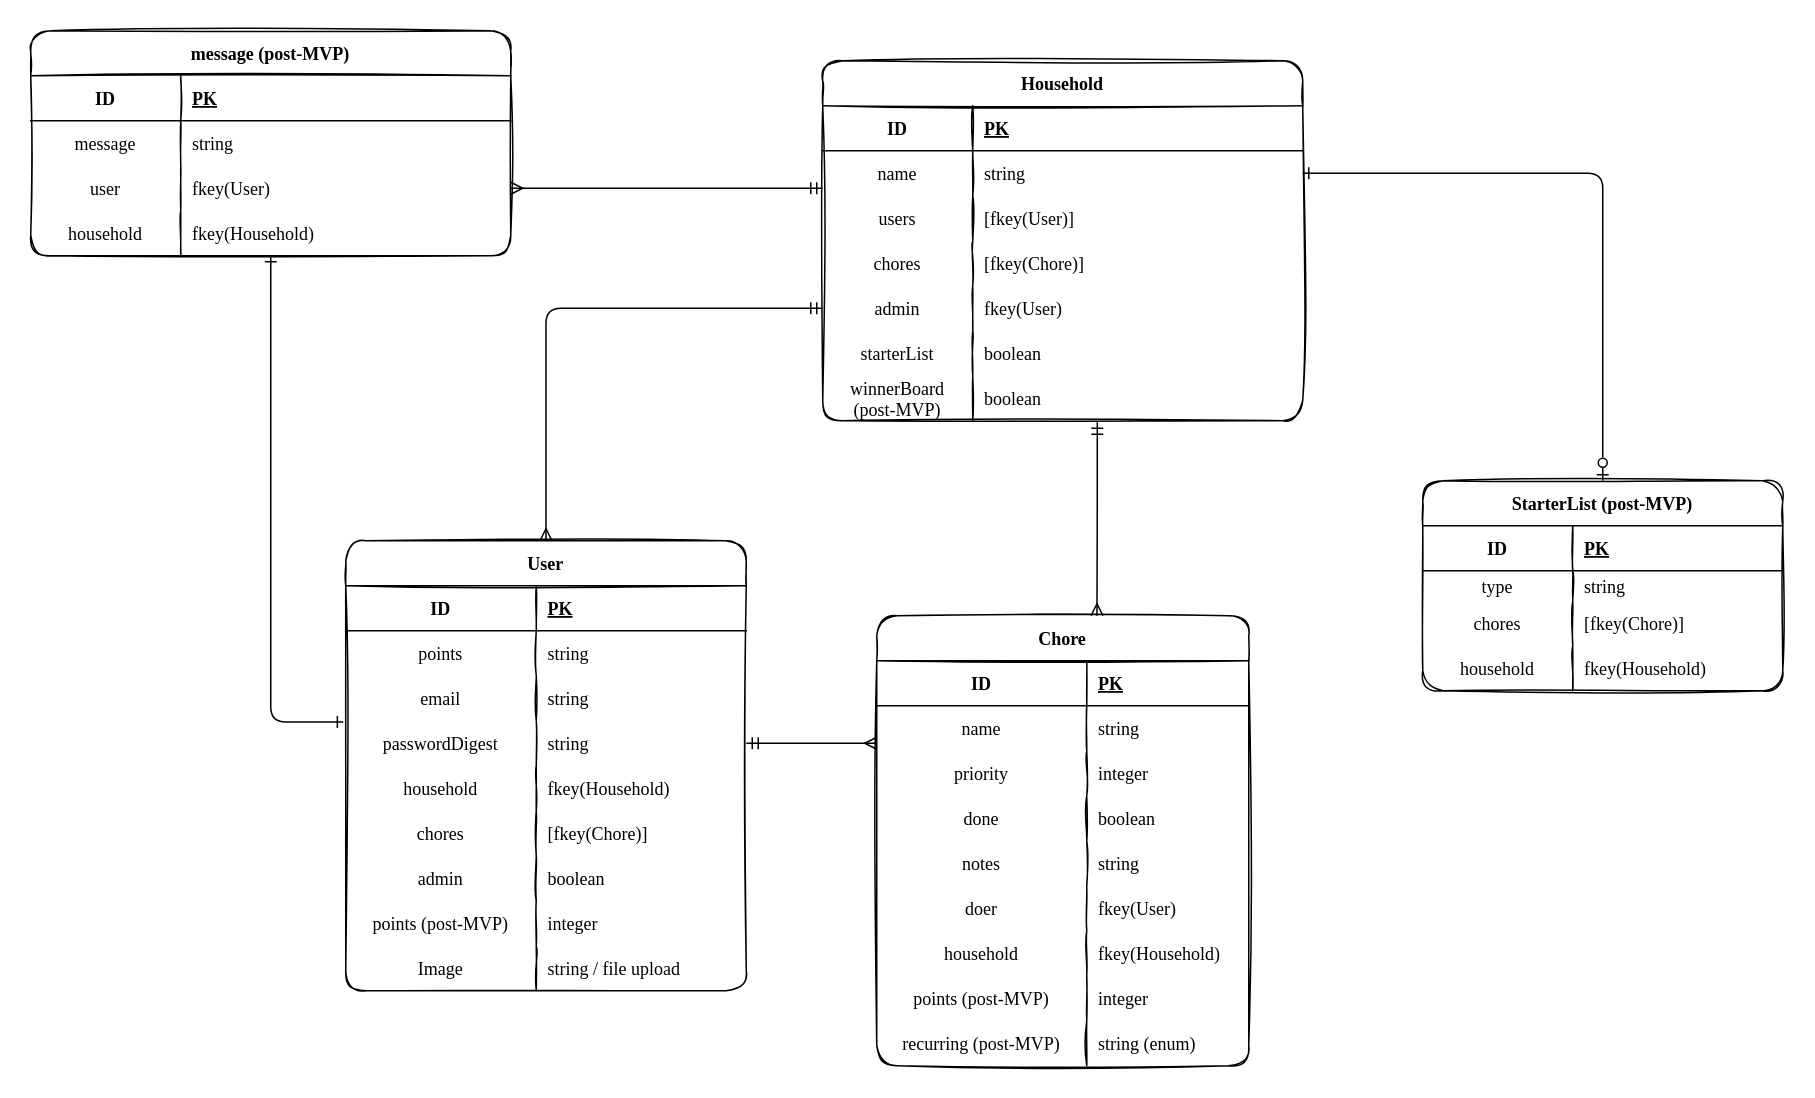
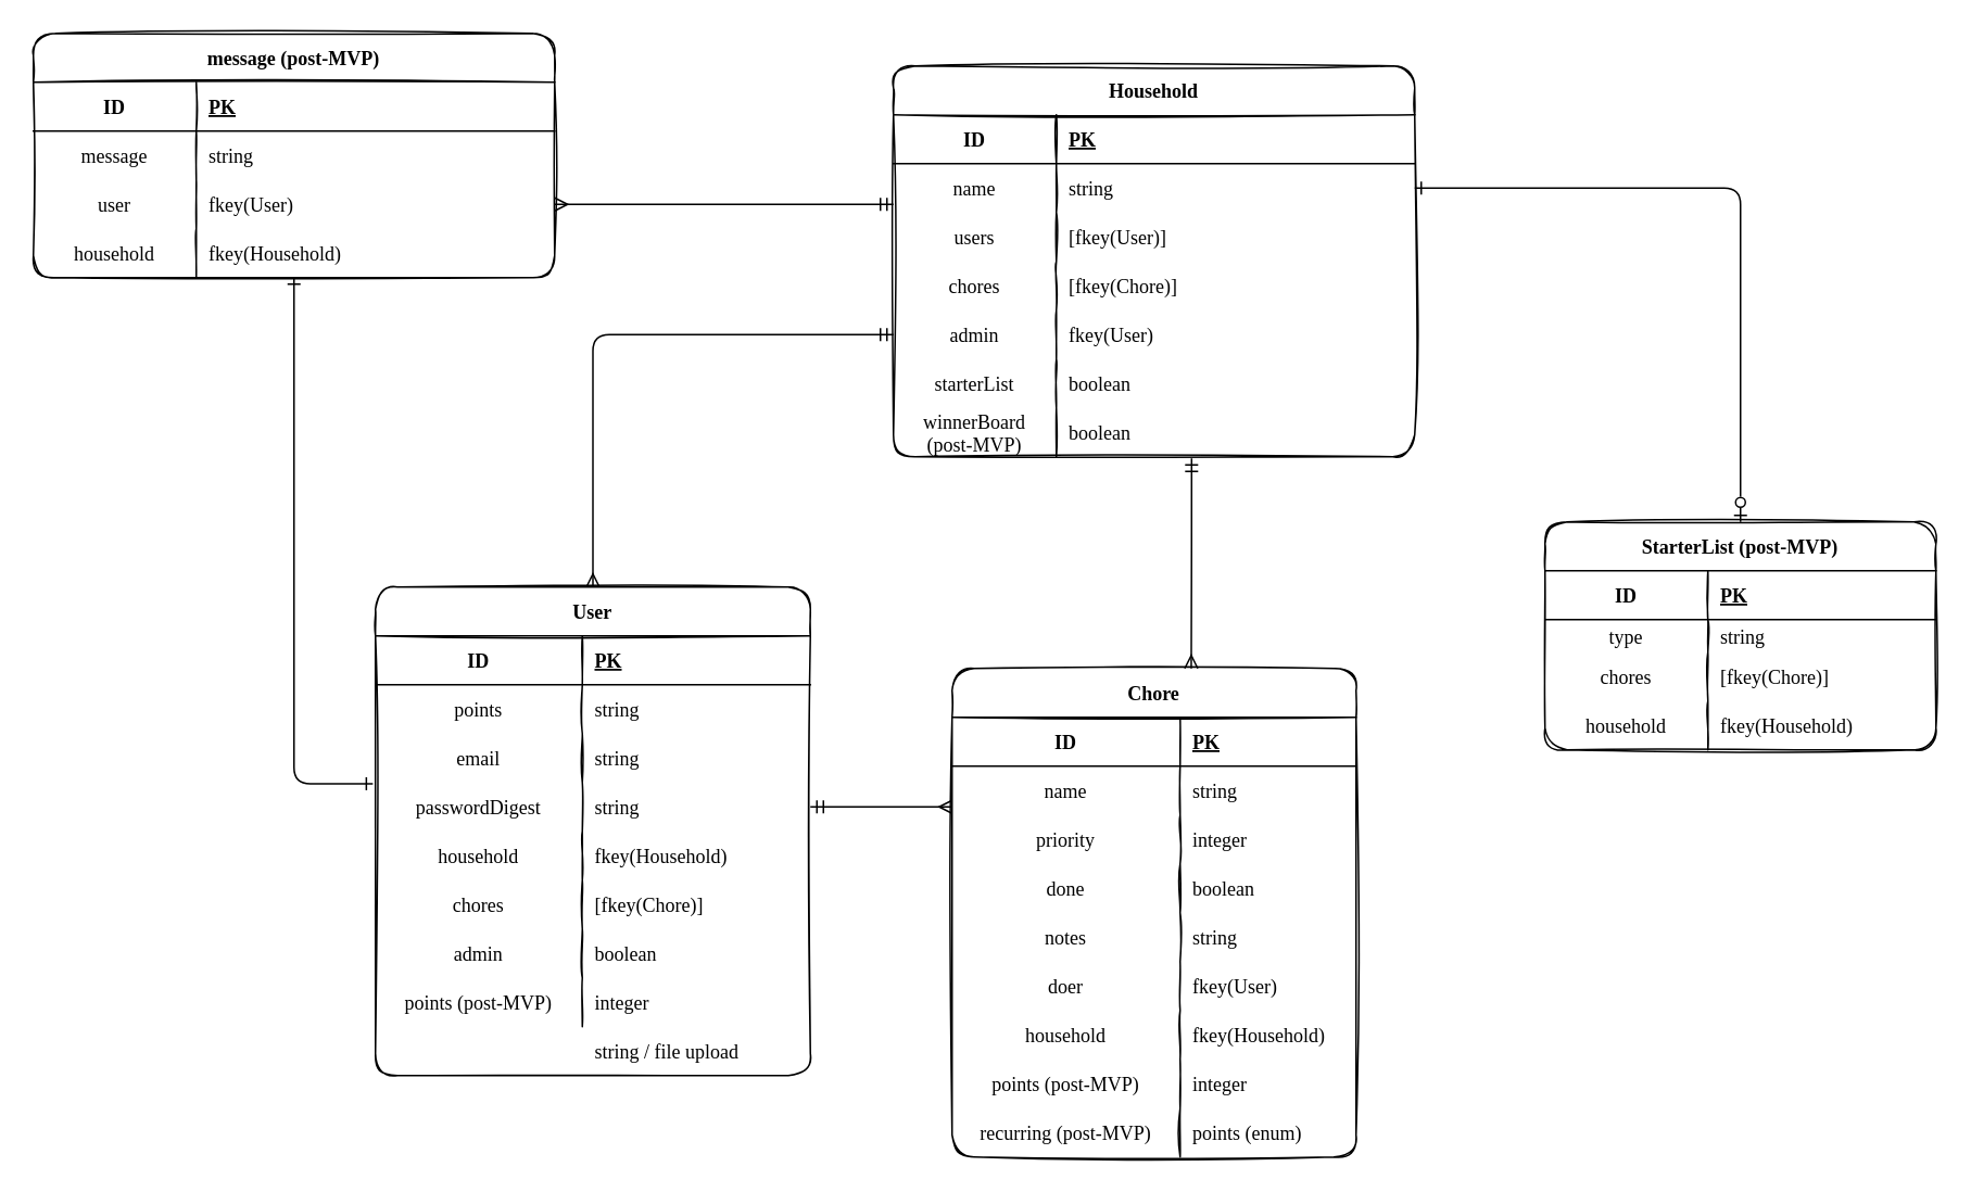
- <mxCell id="29" value="Image" style="shape=partialRectangle;connectable=0;fillColor=none;top=0;left=0;bottom=0;right=0;editable=1;overflow=hidden;fontFamily=Permanent Marker;fontSource=https%3A%2F%2Ffonts.googleapis.com%2Fcss%3Ffamily%3DPermanent%2BMarker;" parent="28" vertex="1"><mxGeometry width="127.0" height="30" as="geometry"><mxRectangle width="127.0" height="30" as="alternateBounds" /></mxGeometry></mxCell>
- <mxCell id="83" value="string (enum)" style="shape=partialRectangle;connectable=0;fillColor=none;top=0;left=0;bottom=0;right=0;align=left;spacingLeft=6;overflow=hidden;fontFamily=Permanent Marker;fontSource=https%3A%2F%2Ffonts.googleapis.com%2Fcss%3Ffamily%3DPermanent%2BMarker;" parent="81" vertex="1"><mxGeometry x="140" width="108" height="30" as="geometry"><mxRectangle width="108" height="30" as="alternateBounds" /></mxGeometry></mxCell>
+ <mxCell id="83" value="points (enum)" style="shape=partialRectangle;connectable=0;fillColor=none;top=0;left=0;bottom=0;right=0;align=left;spacingLeft=6;overflow=hidden;fontFamily=Permanent Marker;fontSource=https%3A%2F%2Ffonts.googleapis.com%2Fcss%3Ffamily%3DPermanent%2BMarker;" parent="81" vertex="1"><mxGeometry x="140" width="108" height="30" as="geometry"><mxRectangle width="108" height="30" as="alternateBounds" /></mxGeometry></mxCell>
